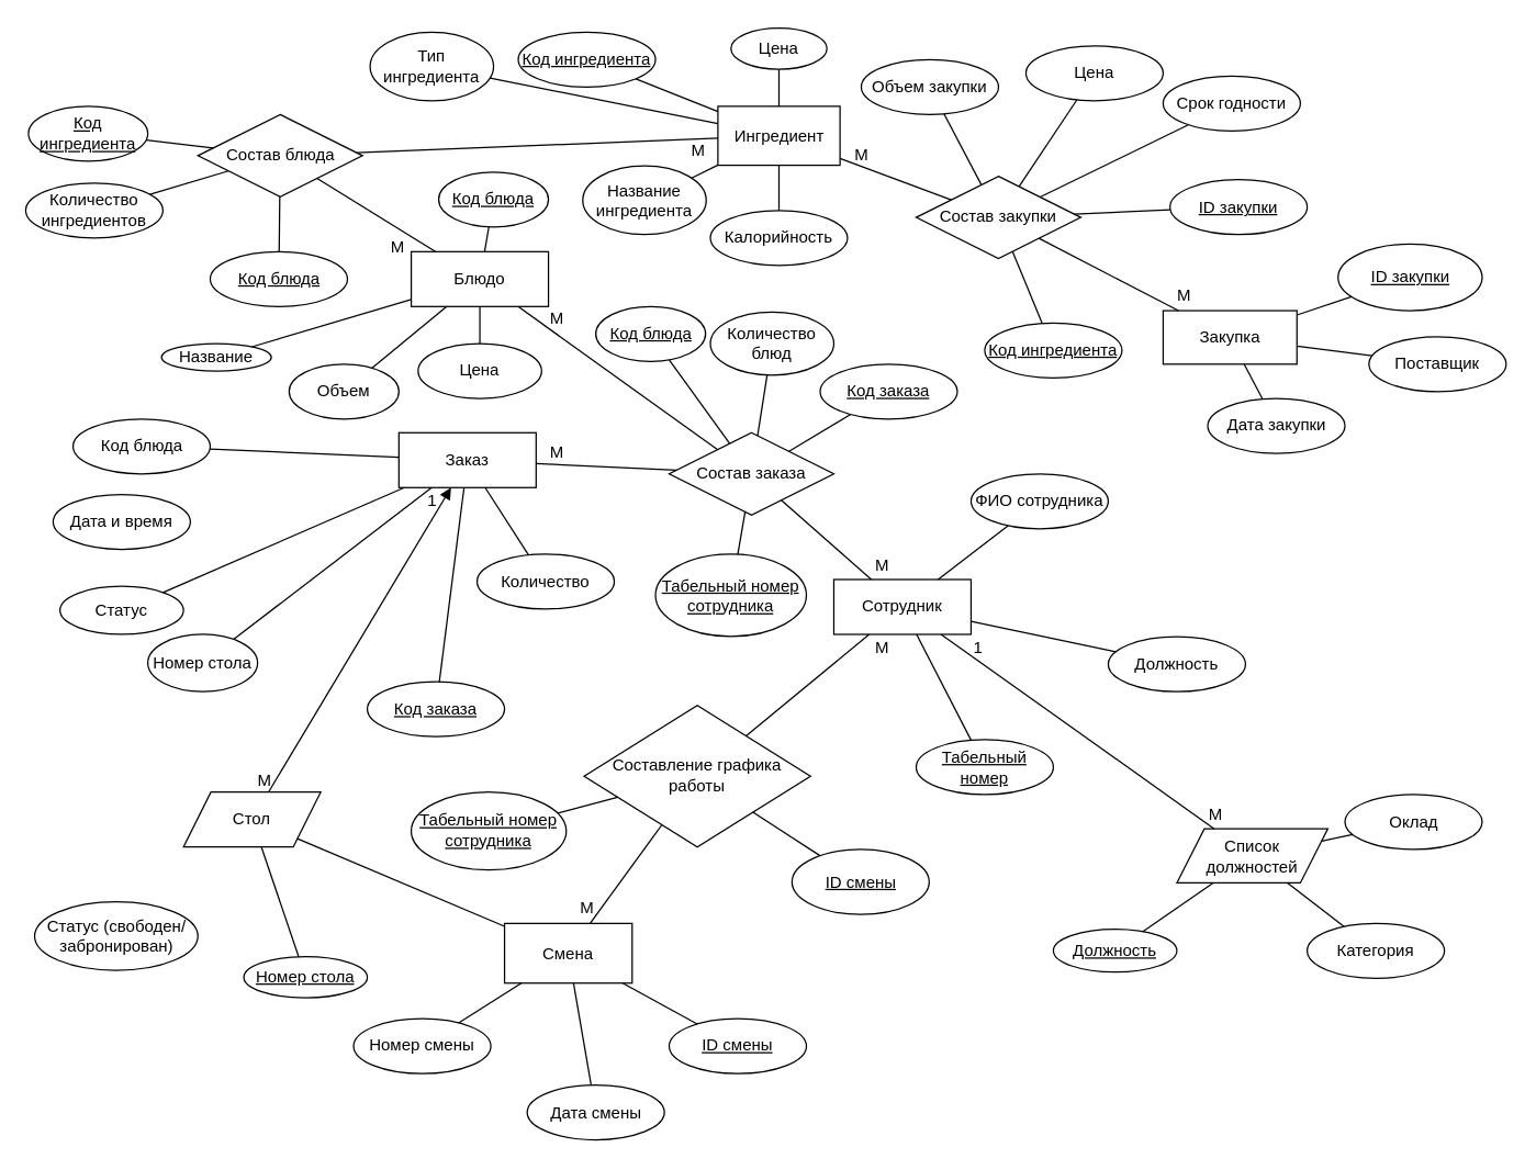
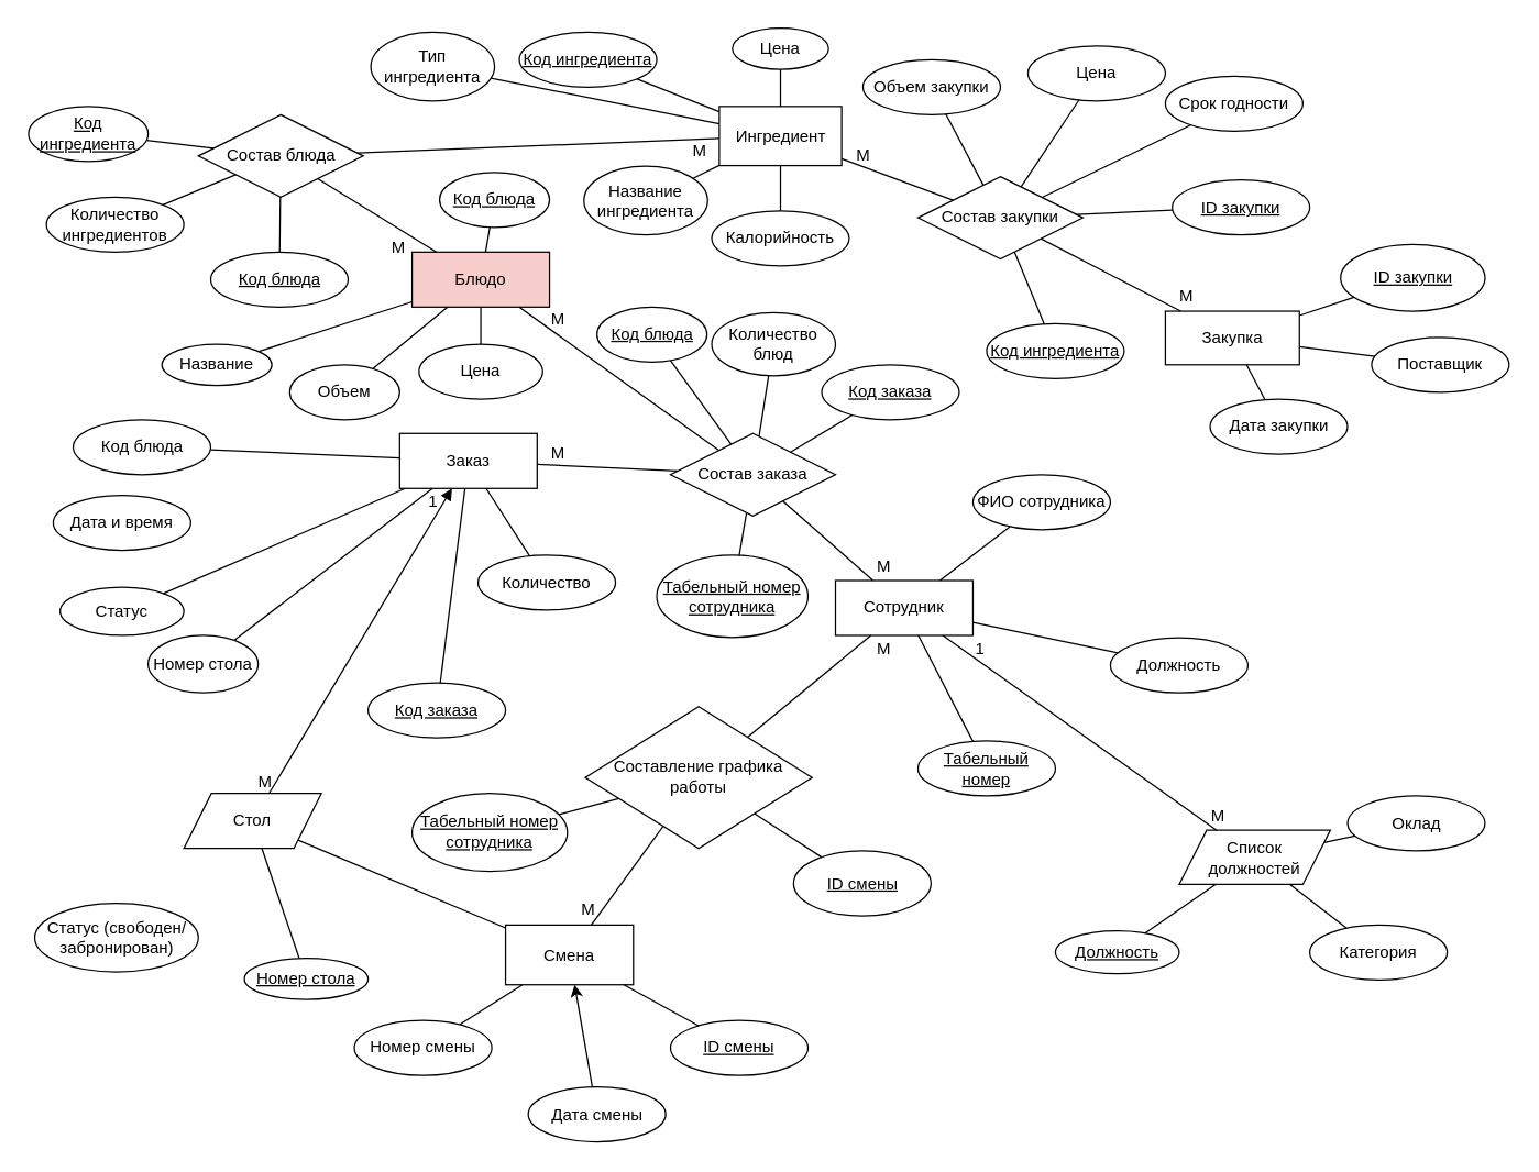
- <mxCell id="68" value="Количество ингредиентов" style="ellipse;whiteSpace=wrap;html=1;align=center;" parent="1" vertex="1"><mxGeometry x="18" y="133" width="100" height="40" as="geometry" /></mxCell>
+ <mxCell id="68" value="Количество ингредиентов" style="ellipse;whiteSpace=wrap;html=1;align=center;" parent="1" vertex="1"><mxGeometry x="33" y="143" width="100" height="40" as="geometry" /></mxCell>
- <mxCell id="16" value="Блюдо" style="rounded=0;whiteSpace=wrap;html=1;" parent="1" vertex="1"><mxGeometry x="299" y="183" width="100" height="40" as="geometry" /></mxCell>
+ <mxCell id="16" value="Блюдо" style="rounded=0;whiteSpace=wrap;html=1;fillColor=#f8cecc;" parent="1" vertex="1"><mxGeometry x="299" y="183" width="100" height="40" as="geometry" /></mxCell>
- <mxCell id="19" value="Название" style="ellipse;whiteSpace=wrap;html=1;align=center;fontStyle=0" parent="1" vertex="1"><mxGeometry x="117" y="250" width="80" height="20" as="geometry" /></mxCell>
+ <mxCell id="19" value="Название" style="ellipse;whiteSpace=wrap;html=1;align=center;fontStyle=0" parent="1" vertex="1"><mxGeometry x="117" y="250" width="80" height="30" as="geometry" /></mxCell>
- <mxCell id="41" value="" style="endArrow=none;html=1;rounded=0;" parent="1" source="40" target="39" edge="1"><mxGeometry relative="1" as="geometry"><mxPoint x="457" y="730.5" as="sourcePoint" /><mxPoint x="617" y="730.5" as="targetPoint" /></mxGeometry></mxCell>
+ <mxCell id="41" value="" style="endArrow=classic;html=1;rounded=0;" parent="1" source="40" target="39" edge="1"><mxGeometry relative="1" as="geometry"><mxPoint x="457" y="730.5" as="sourcePoint" /><mxPoint x="617" y="730.5" as="targetPoint" /></mxGeometry></mxCell>
